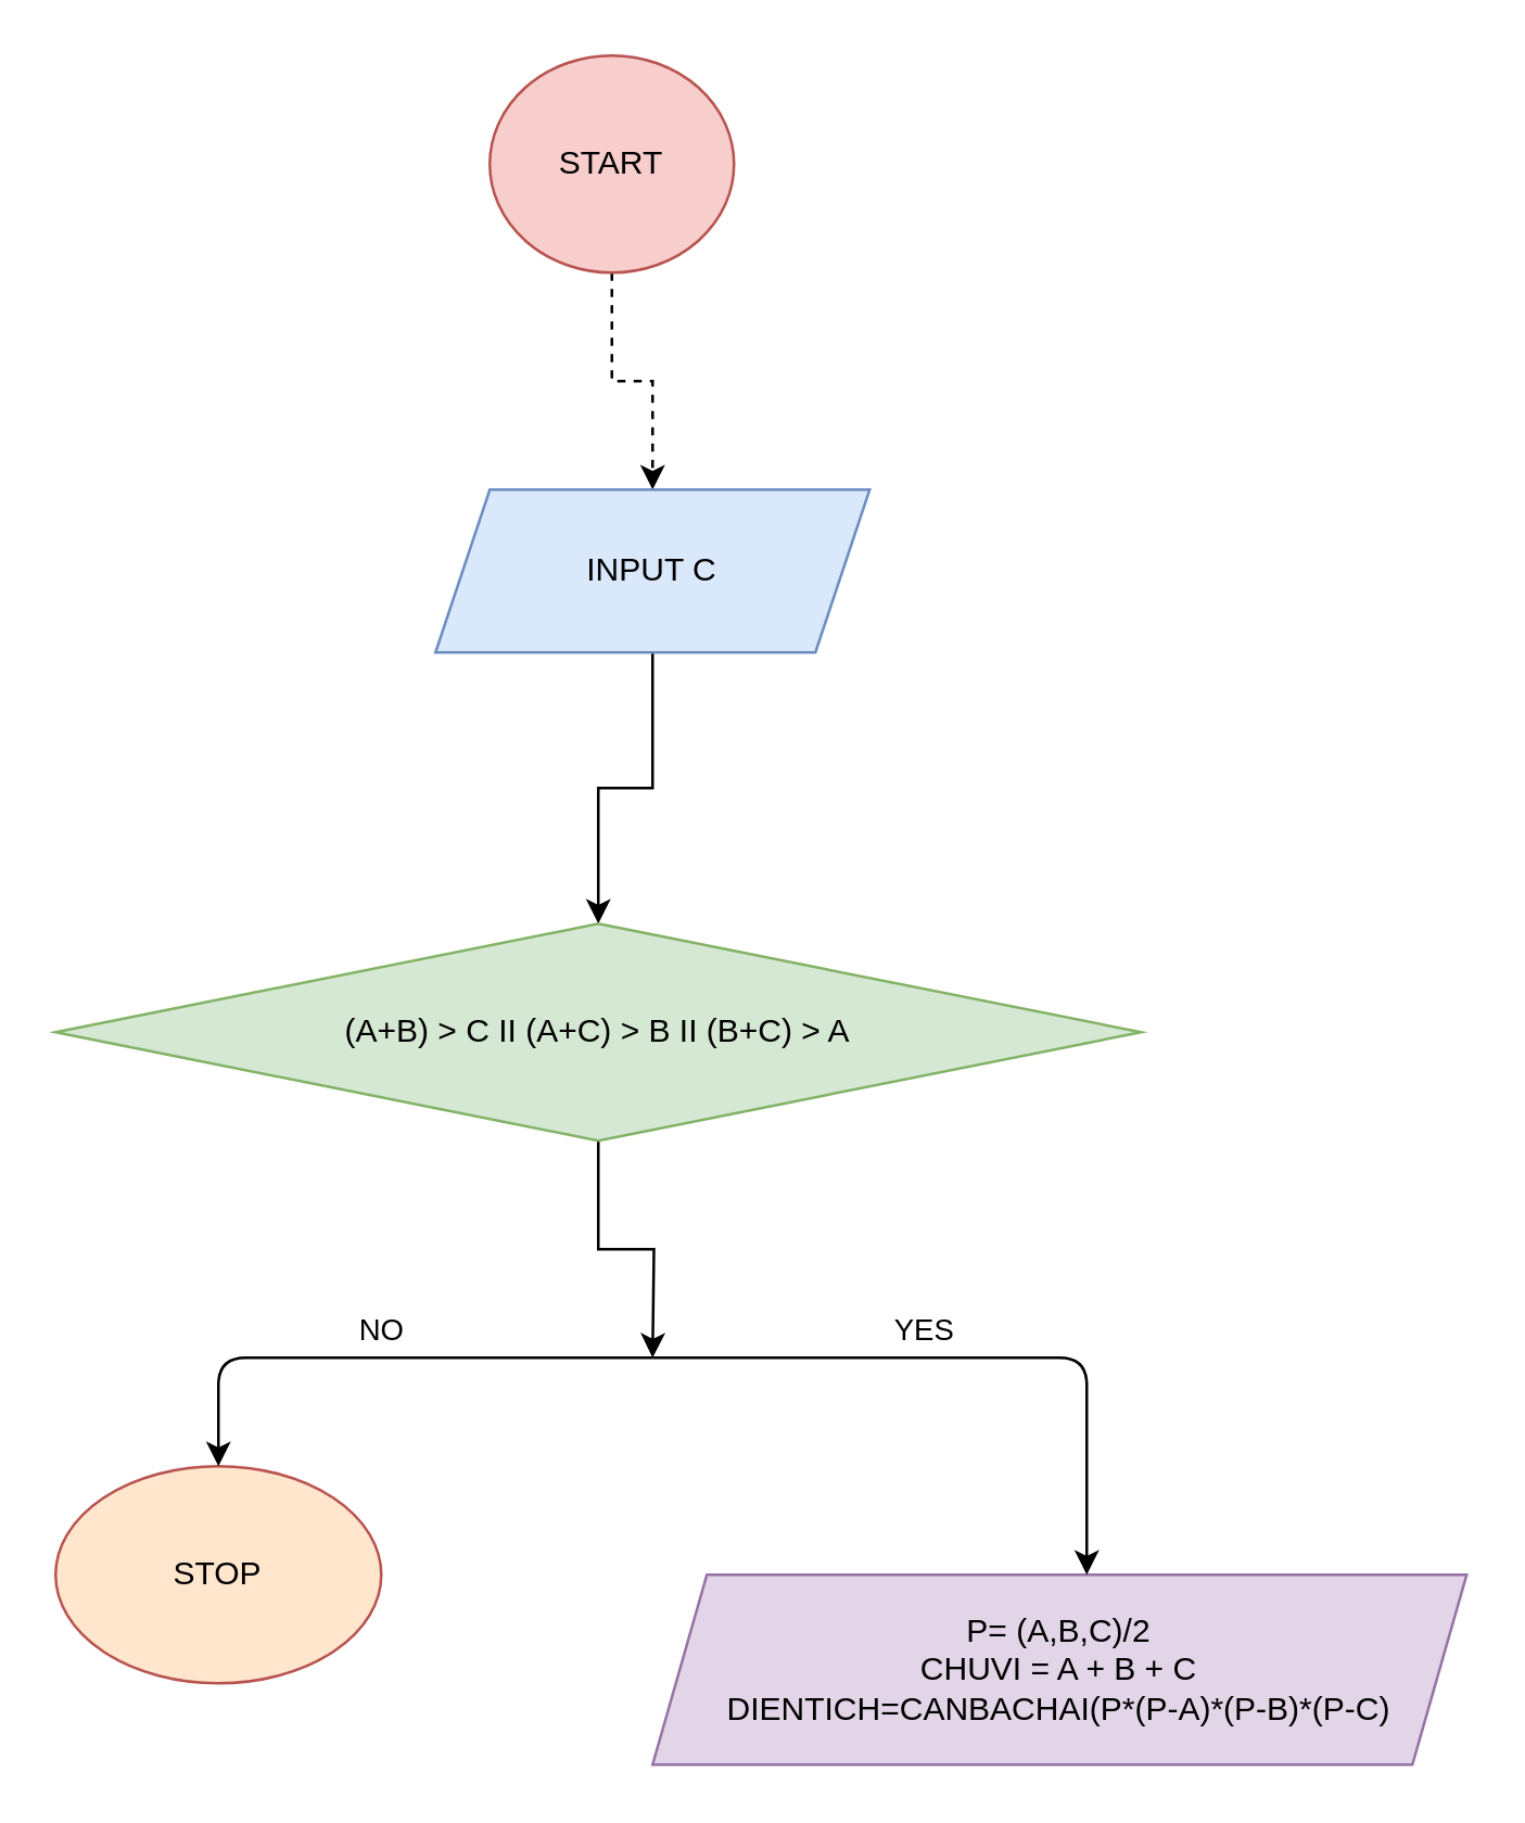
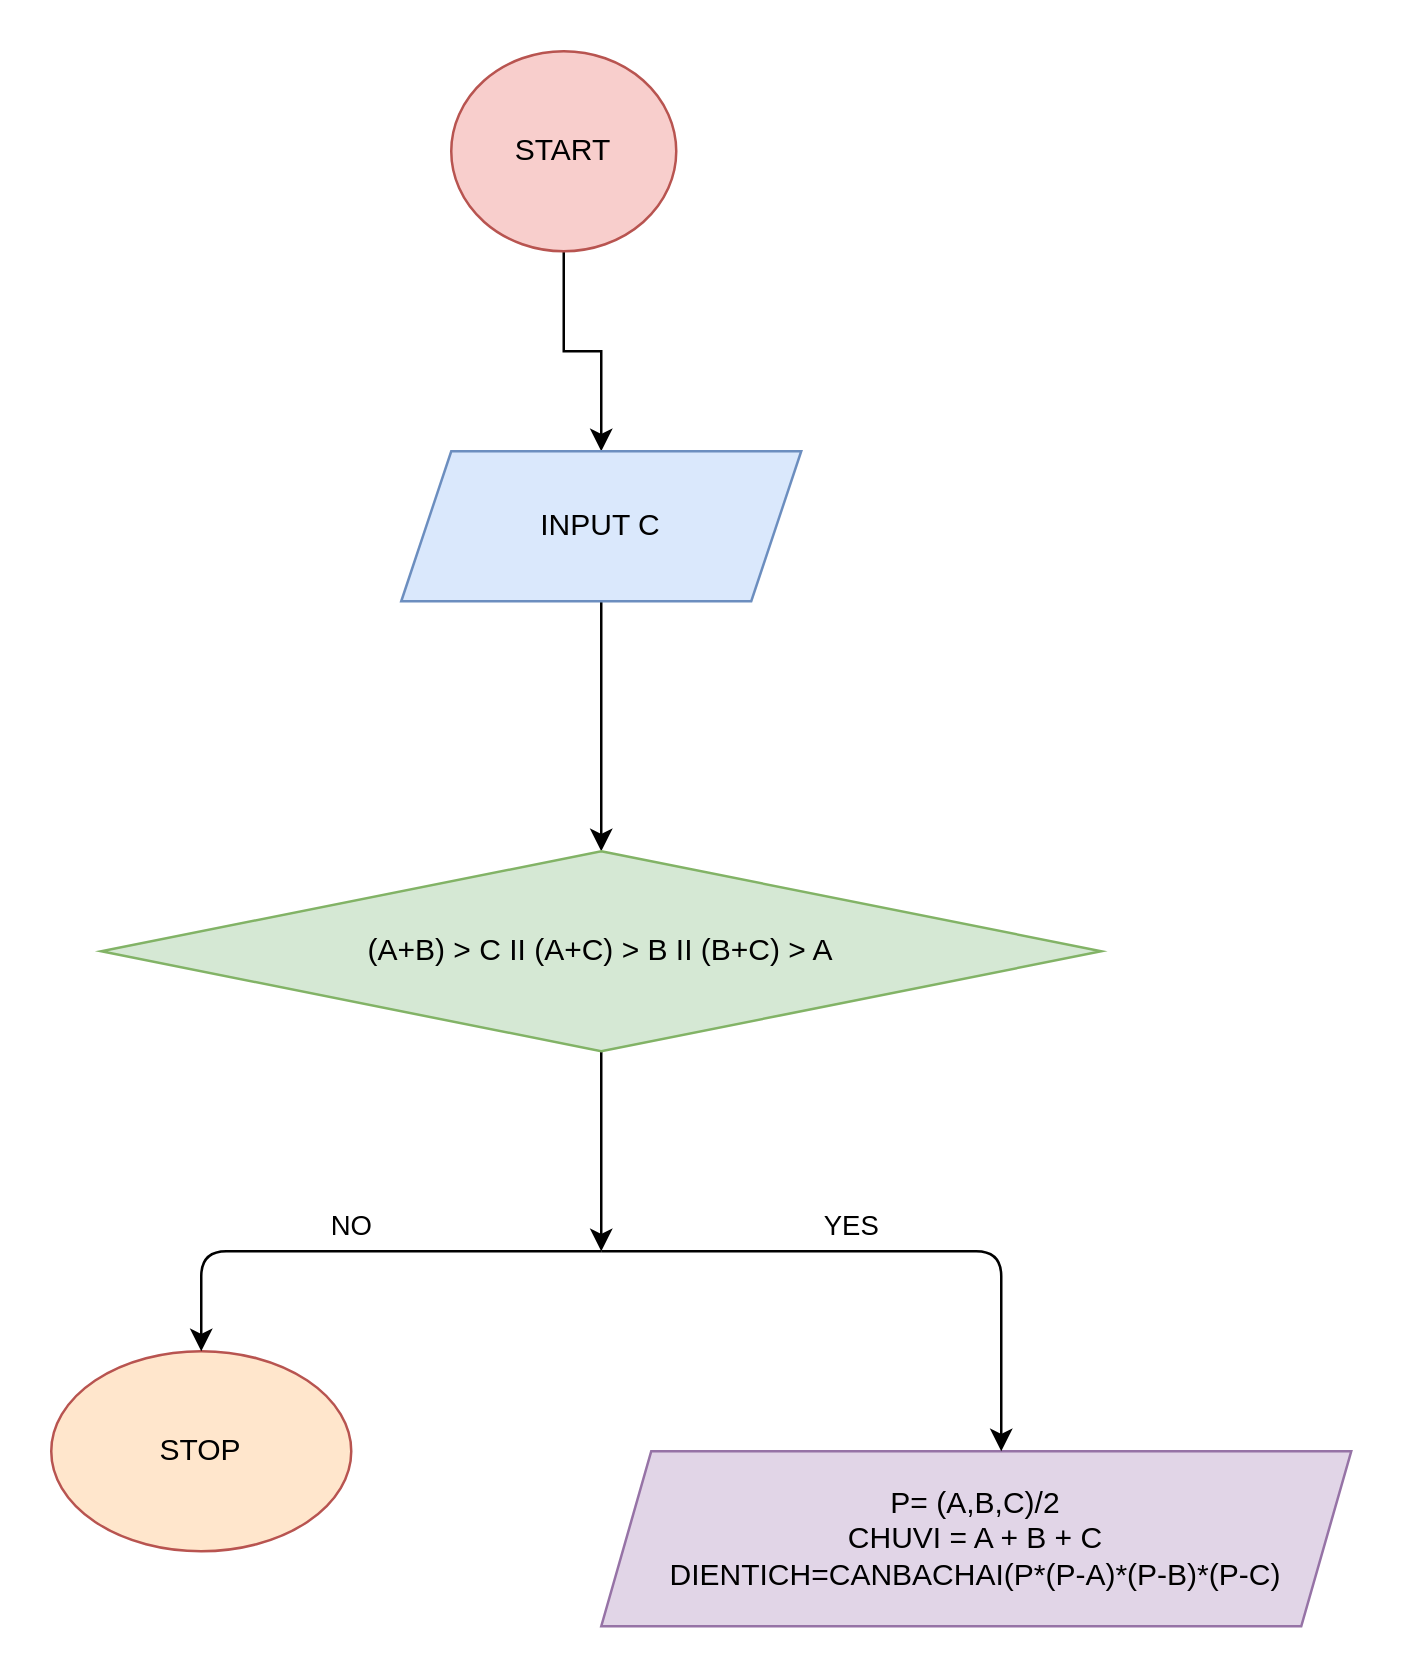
- <mxCell id="2" style="edgeStyle=orthogonalEdgeStyle;rounded=0;orthogonalLoop=1;jettySize=auto;html=1;entryX=0.5;entryY=0;entryDx=0;entryDy=0;dashed=1;" edge="1" parent="1" source="3" target="5"><mxGeometry relative="1" as="geometry" /></mxCell>
+ <mxCell id="2" style="edgeStyle=orthogonalEdgeStyle;rounded=0;orthogonalLoop=1;jettySize=auto;html=1;entryX=0.5;entryY=0;entryDx=0;entryDy=0;" edge="1" parent="1" source="3" target="5"><mxGeometry relative="1" as="geometry" /></mxCell>
- <mxCell id="7" value="(A+B) &amp;gt; C II (A+C) &amp;gt; B II (B+C) &amp;gt; A" style="rhombus;whiteSpace=wrap;html=1;fillColor=#d5e8d4;strokeColor=#82b366;" vertex="1" parent="1"><mxGeometry x="20" y="340" width="400" height="80" as="geometry" /></mxCell>
+ <mxCell id="7" value="(A+B) &amp;gt; C II (A+C) &amp;gt; B II (B+C) &amp;gt; A" style="rhombus;whiteSpace=wrap;html=1;fillColor=#d5e8d4;strokeColor=#82b366;" vertex="1" parent="1"><mxGeometry x="40" y="340" width="400" height="80" as="geometry" /></mxCell>
